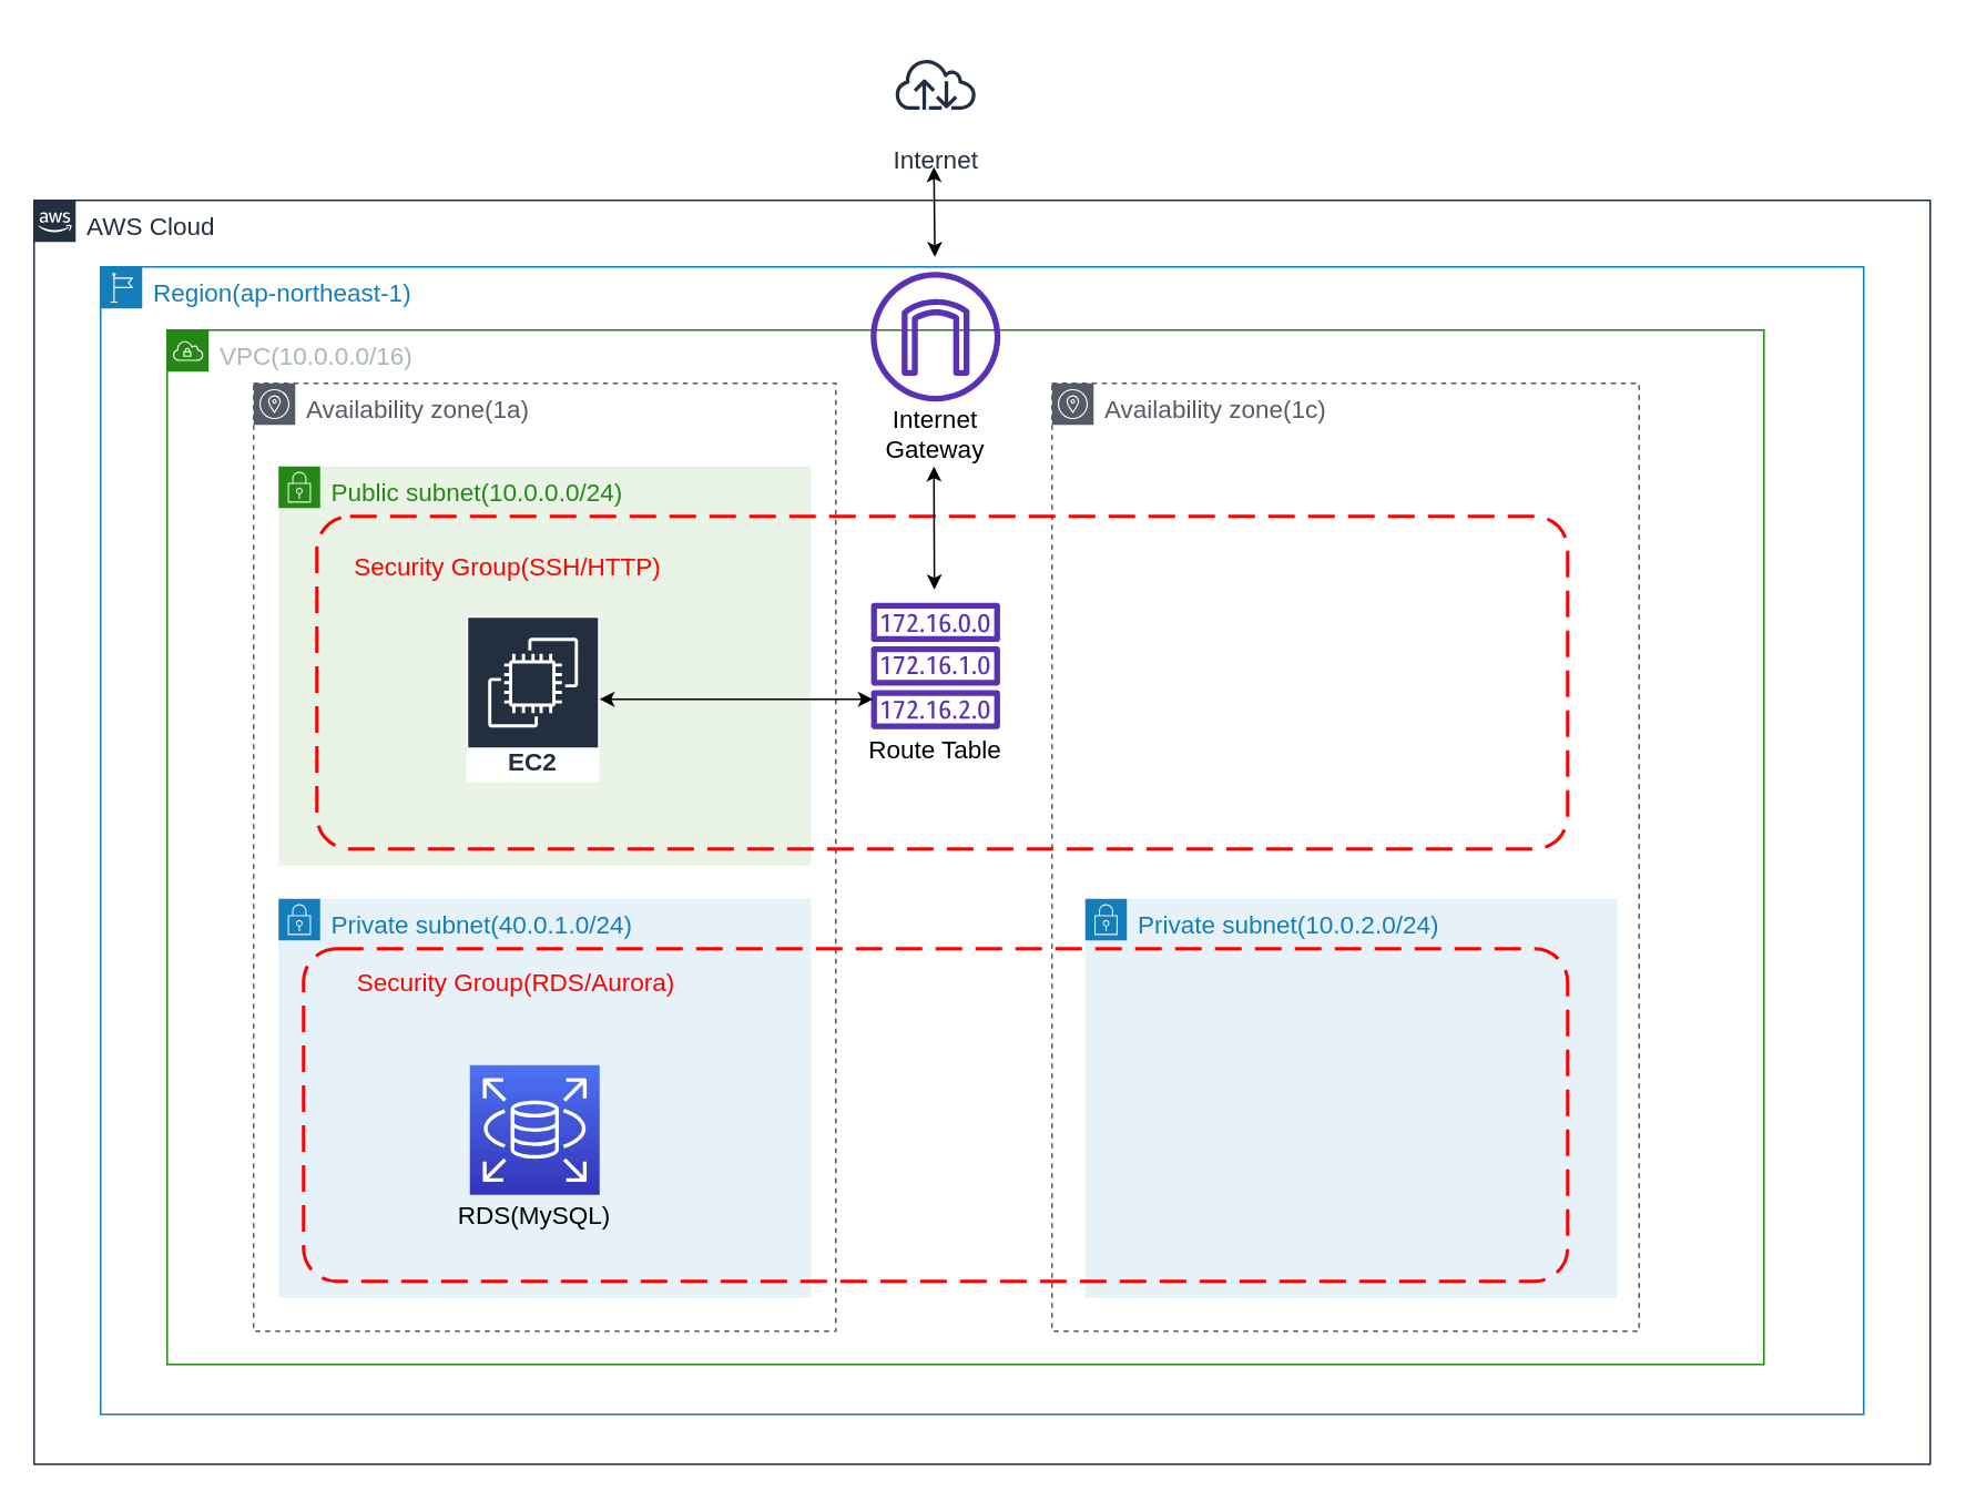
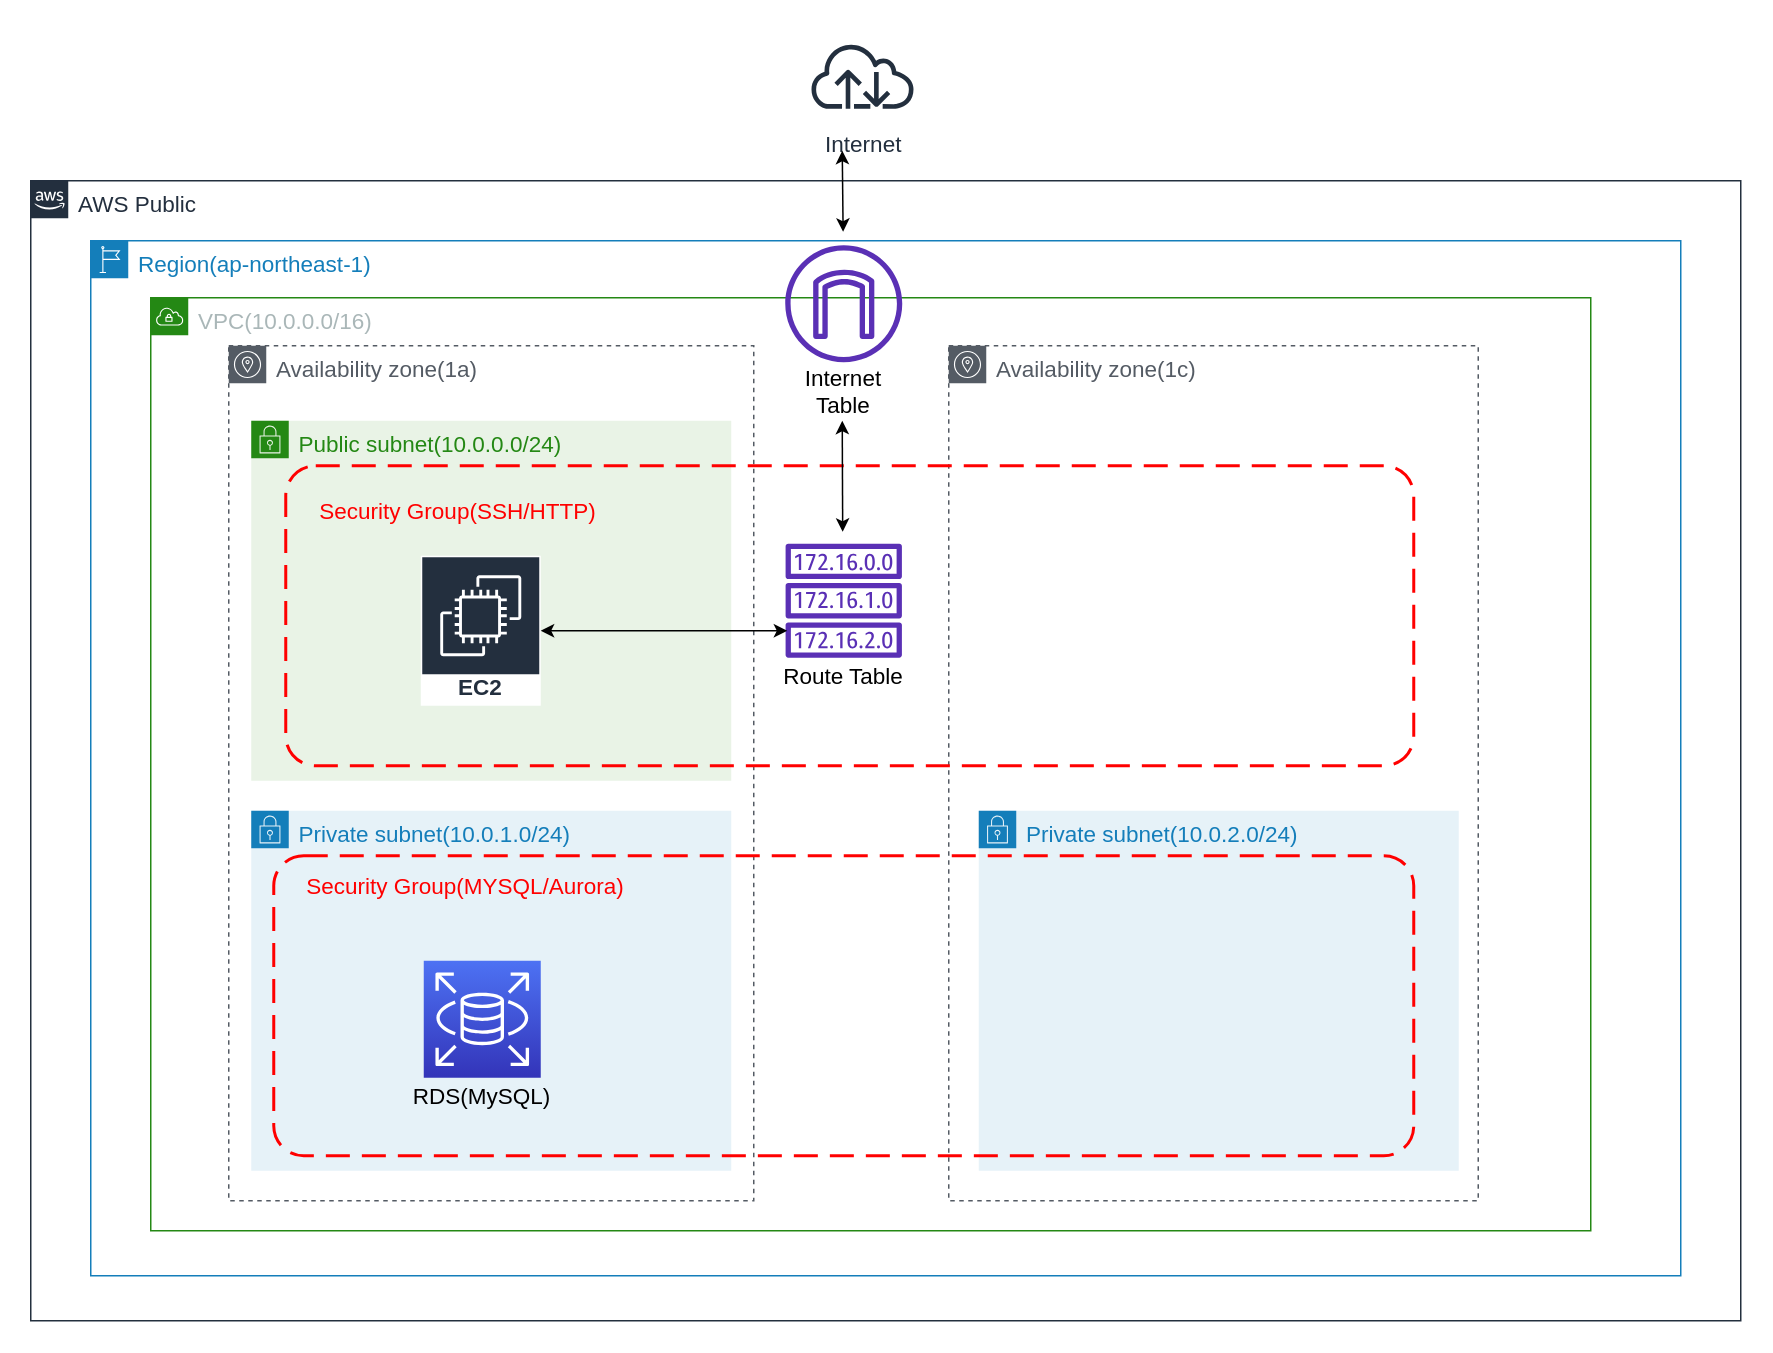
- <mxCell id="17" value="&lt;font style=&quot;font-size: 15px&quot;&gt;Internet&lt;/font&gt;" style="outlineConnect=0;fontColor=#232F3E;gradientColor=none;strokeColor=#232F3E;fillColor=#ffffff;dashed=0;verticalLabelPosition=bottom;verticalAlign=top;align=center;html=1;fontSize=12;fontStyle=0;aspect=fixed;shape=mxgraph.aws4.resourceIcon;resIcon=mxgraph.aws4.internet;" vertex="1" parent="1"><mxGeometry x="532" y="20" width="60" height="60" as="geometry" /></mxCell>
+ <mxCell id="17" value="&lt;font style=&quot;font-size: 15px&quot;&gt;Internet&lt;/font&gt;" style="outlineConnect=0;fontColor=#232F3E;gradientColor=none;strokeColor=#232F3E;fillColor=#ffffff;dashed=0;verticalLabelPosition=bottom;verticalAlign=top;align=center;html=1;fontSize=12;fontStyle=0;aspect=fixed;shape=mxgraph.aws4.resourceIcon;resIcon=mxgraph.aws4.internet;" vertex="1" parent="1"><mxGeometry x="532" y="20" width="85" height="60" as="geometry" /></mxCell>
- <mxCell id="2" value="&lt;font style=&quot;font-size: 15px&quot;&gt;AWS Cloud&lt;/font&gt;" style="points=[[0,0],[0.25,0],[0.5,0],[0.75,0],[1,0],[1,0.25],[1,0.5],[1,0.75],[1,1],[0.75,1],[0.5,1],[0.25,1],[0,1],[0,0.75],[0,0.5],[0,0.25]];outlineConnect=0;gradientColor=none;html=1;whiteSpace=wrap;fontSize=12;fontStyle=0;shape=mxgraph.aws4.group;grIcon=mxgraph.aws4.group_aws_cloud_alt;strokeColor=#232F3E;fillColor=none;verticalAlign=top;align=left;spacingLeft=30;fontColor=#232F3E;dashed=0;labelBackgroundColor=#ffffff;" parent="1" vertex="1"><mxGeometry x="20" y="120" width="1140" height="760" as="geometry" /></mxCell>
+ <mxCell id="2" value="&lt;font style=&quot;font-size: 15px&quot;&gt;AWS Public&lt;/font&gt;" style="points=[[0,0],[0.25,0],[0.5,0],[0.75,0],[1,0],[1,0.25],[1,0.5],[1,0.75],[1,1],[0.75,1],[0.5,1],[0.25,1],[0,1],[0,0.75],[0,0.5],[0,0.25]];outlineConnect=0;gradientColor=none;html=1;whiteSpace=wrap;fontSize=12;fontStyle=0;shape=mxgraph.aws4.group;grIcon=mxgraph.aws4.group_aws_cloud_alt;strokeColor=#232F3E;fillColor=none;verticalAlign=top;align=left;spacingLeft=30;fontColor=#232F3E;dashed=0;labelBackgroundColor=#ffffff;" parent="1" vertex="1"><mxGeometry x="20" y="120" width="1140" height="760" as="geometry" /></mxCell>
- <mxCell id="21" value="&lt;font style=&quot;font-size: 15px&quot;&gt;Internet Gateway&lt;br&gt;&lt;/font&gt;" style="text;html=1;strokeColor=none;fillColor=none;align=center;verticalAlign=middle;whiteSpace=wrap;rounded=0;" vertex="1" parent="1"><mxGeometry x="517" y="240" width="90" height="40" as="geometry" /></mxCell>
+ <mxCell id="21" value="&lt;font style=&quot;font-size: 15px&quot;&gt;Internet Table&lt;br&gt;&lt;/font&gt;" style="text;html=1;strokeColor=none;fillColor=none;align=center;verticalAlign=middle;whiteSpace=wrap;rounded=0;" vertex="1" parent="1"><mxGeometry x="517" y="240" width="90" height="40" as="geometry" /></mxCell>
- <mxCell id="11" value="&lt;font style=&quot;font-size: 15px&quot;&gt;Private subnet(40.0.1.0/24)&lt;/font&gt;" style="points=[[0,0],[0.25,0],[0.5,0],[0.75,0],[1,0],[1,0.25],[1,0.5],[1,0.75],[1,1],[0.75,1],[0.5,1],[0.25,1],[0,1],[0,0.75],[0,0.5],[0,0.25]];outlineConnect=0;gradientColor=none;html=1;whiteSpace=wrap;fontSize=12;fontStyle=0;shape=mxgraph.aws4.group;grIcon=mxgraph.aws4.group_security_group;grStroke=0;strokeColor=#147EBA;fillColor=#E6F2F8;verticalAlign=top;align=left;spacingLeft=30;fontColor=#147EBA;dashed=0;" vertex="1" parent="1"><mxGeometry x="167" y="540" width="320" height="240" as="geometry" /></mxCell>
+ <mxCell id="11" value="&lt;font style=&quot;font-size: 15px&quot;&gt;Private subnet(10.0.1.0/24)&lt;/font&gt;" style="points=[[0,0],[0.25,0],[0.5,0],[0.75,0],[1,0],[1,0.25],[1,0.5],[1,0.75],[1,1],[0.75,1],[0.5,1],[0.25,1],[0,1],[0,0.75],[0,0.5],[0,0.25]];outlineConnect=0;gradientColor=none;html=1;whiteSpace=wrap;fontSize=12;fontStyle=0;shape=mxgraph.aws4.group;grIcon=mxgraph.aws4.group_security_group;grStroke=0;strokeColor=#147EBA;fillColor=#E6F2F8;verticalAlign=top;align=left;spacingLeft=30;fontColor=#147EBA;dashed=0;" vertex="1" parent="1"><mxGeometry x="167" y="540" width="320" height="240" as="geometry" /></mxCell>
- <mxCell id="14" value="&lt;span style=&quot;font-size: 15px&quot;&gt;&lt;font color=&quot;#ff0000&quot;&gt;Security Group(RDS/Aurora)&lt;/font&gt;&lt;/span&gt;" style="text;html=1;strokeColor=none;fillColor=none;align=center;verticalAlign=middle;whiteSpace=wrap;rounded=0;" vertex="1" parent="1"><mxGeometry x="195" y="580" width="230" height="20" as="geometry" /></mxCell>
+ <mxCell id="14" value="&lt;span style=&quot;font-size: 15px&quot;&gt;&lt;font color=&quot;#ff0000&quot;&gt;Security Group(MYSQL/Aurora)&lt;/font&gt;&lt;/span&gt;" style="text;html=1;strokeColor=none;fillColor=none;align=center;verticalAlign=middle;whiteSpace=wrap;rounded=0;" vertex="1" parent="1"><mxGeometry x="195" y="580" width="230" height="20" as="geometry" /></mxCell>
